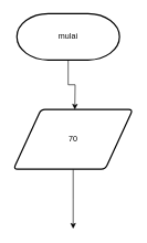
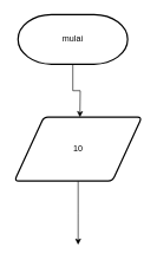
- <mxCell id="5" value="70" style="shape=parallelogram;html=1;strokeWidth=2;perimeter=parallelogramPerimeter;whiteSpace=wrap;rounded=1;arcSize=12;size=0.23;" parent="1" vertex="1"><mxGeometry x="20" y="165" width="180" height="90" as="geometry" /></mxCell>
+ <mxCell id="5" value="10" style="shape=parallelogram;html=1;strokeWidth=2;perimeter=parallelogramPerimeter;whiteSpace=wrap;rounded=1;arcSize=12;size=0.23;" parent="1" vertex="1"><mxGeometry x="20" y="165" width="180" height="90" as="geometry" /></mxCell>
